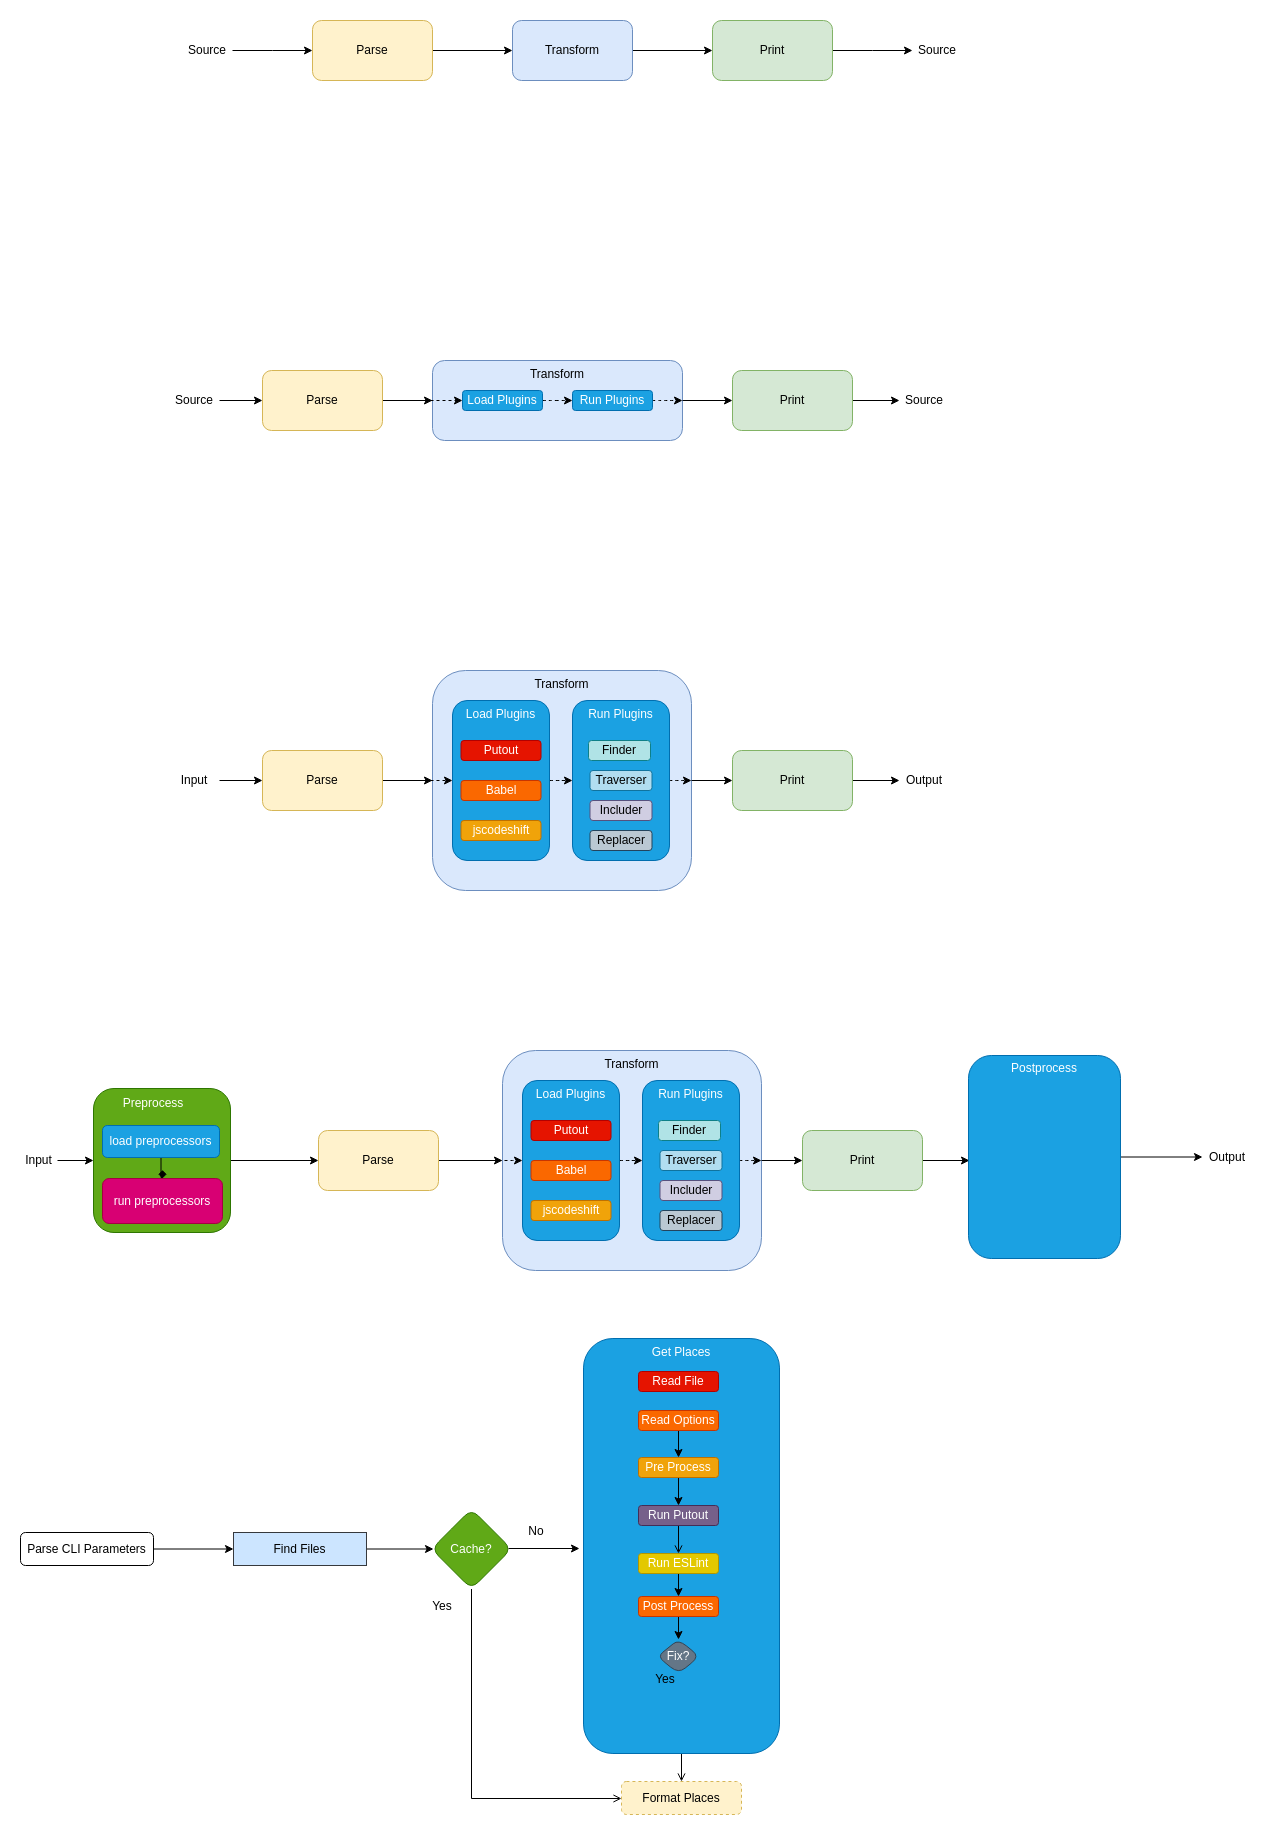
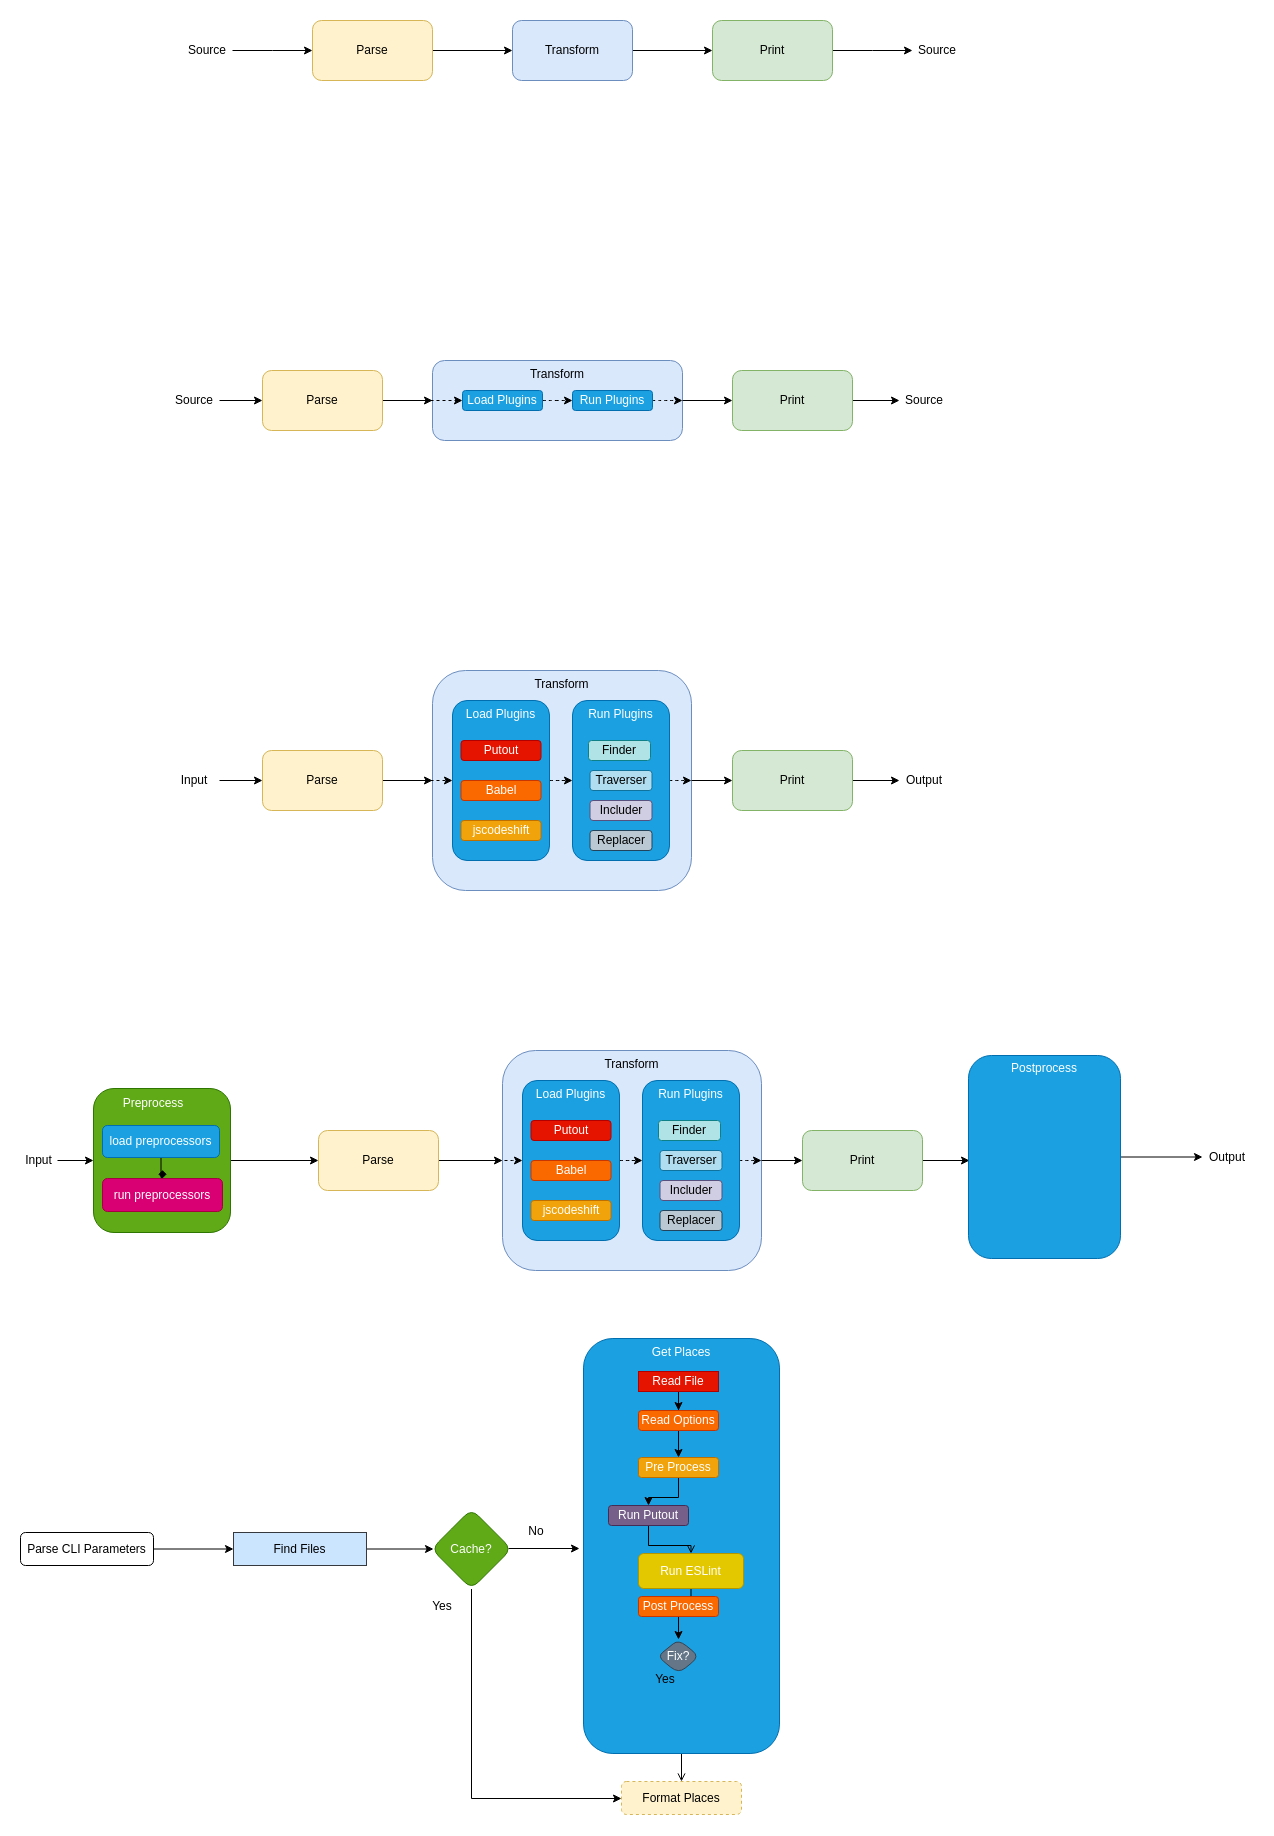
- <mxCell id="76" value="run preprocessors" style="rounded=1;whiteSpace=wrap;html=1;fontColor=#ffffff;fillColor=#d80073;strokeColor=#A50040;" parent="1" vertex="1"><mxGeometry x="102" y="1178" width="120" height="45" as="geometry" /></mxCell>
+ <mxCell id="76" value="run preprocessors" style="rounded=1;whiteSpace=wrap;html=1;fontColor=#ffffff;fillColor=#d80073;strokeColor=#A50040;" parent="1" vertex="1"><mxGeometry x="102" y="1178" width="120" height="33" as="geometry" /></mxCell>
- <mxCell id="81" value="Read File" style="rounded=1;whiteSpace=wrap;html=1;fontSize=12;align=center;fillColor=#e51400;strokeColor=#B20000;fontColor=#ffffff;" vertex="1" parent="1"><mxGeometry x="638" y="1371" width="80" height="20" as="geometry" /></mxCell>
+ <mxCell id="81" value="Read File" style="whiteSpace=wrap;html=1;fontSize=12;align=center;fillColor=#e51400;strokeColor=#B20000;fontColor=#ffffff;rounded=0;" vertex="1" parent="1"><mxGeometry x="638" y="1371" width="80" height="20" as="geometry" /></mxCell>
+ <mxCell id="80" value="" style="edgeStyle=orthogonalEdgeStyle;rounded=0;orthogonalLoop=1;jettySize=auto;html=1;" edge="1" parent="1" source="81" target="83"><mxGeometry relative="1" as="geometry" /></mxCell>
- <mxCell id="91" value="Run Putout" style="rounded=1;whiteSpace=wrap;html=1;fontSize=12;align=center;fillColor=#76608a;strokeColor=#432D57;fontColor=#ffffff;" vertex="1" parent="1"><mxGeometry x="638" y="1505" width="80" height="20" as="geometry" /></mxCell>
+ <mxCell id="91" value="Run Putout" style="rounded=1;whiteSpace=wrap;html=1;fontSize=12;align=center;fillColor=#76608a;strokeColor=#432D57;fontColor=#ffffff;" vertex="1" parent="1"><mxGeometry x="608" y="1505" width="80" height="20" as="geometry" /></mxCell>
- <mxCell id="93" value="Run ESLint" style="rounded=1;whiteSpace=wrap;html=1;fontSize=12;align=center;fillColor=#e3c800;strokeColor=#B09500;fontColor=#ffffff;" vertex="1" parent="1"><mxGeometry x="638" y="1553" width="80" height="20" as="geometry" /></mxCell>
+ <mxCell id="93" value="Run ESLint" style="rounded=1;whiteSpace=wrap;html=1;fontSize=12;align=center;fillColor=#e3c800;strokeColor=#B09500;fontColor=#ffffff;" vertex="1" parent="1"><mxGeometry x="638" y="1553" width="105" height="35" as="geometry" /></mxCell>
- <mxCell id="99" style="edgeStyle=orthogonalEdgeStyle;rounded=0;orthogonalLoop=1;jettySize=auto;html=1;endArrow=open;" edge="1" parent="1" source="100" target="87"><mxGeometry relative="1" as="geometry"><Array as="points"><mxPoint x="471" y="1798" /></Array></mxGeometry></mxCell>
+ <mxCell id="99" style="edgeStyle=orthogonalEdgeStyle;rounded=0;orthogonalLoop=1;jettySize=auto;html=1;" edge="1" parent="1" source="100" target="87"><mxGeometry relative="1" as="geometry"><Array as="points"><mxPoint x="471" y="1798" /></Array></mxGeometry></mxCell>
